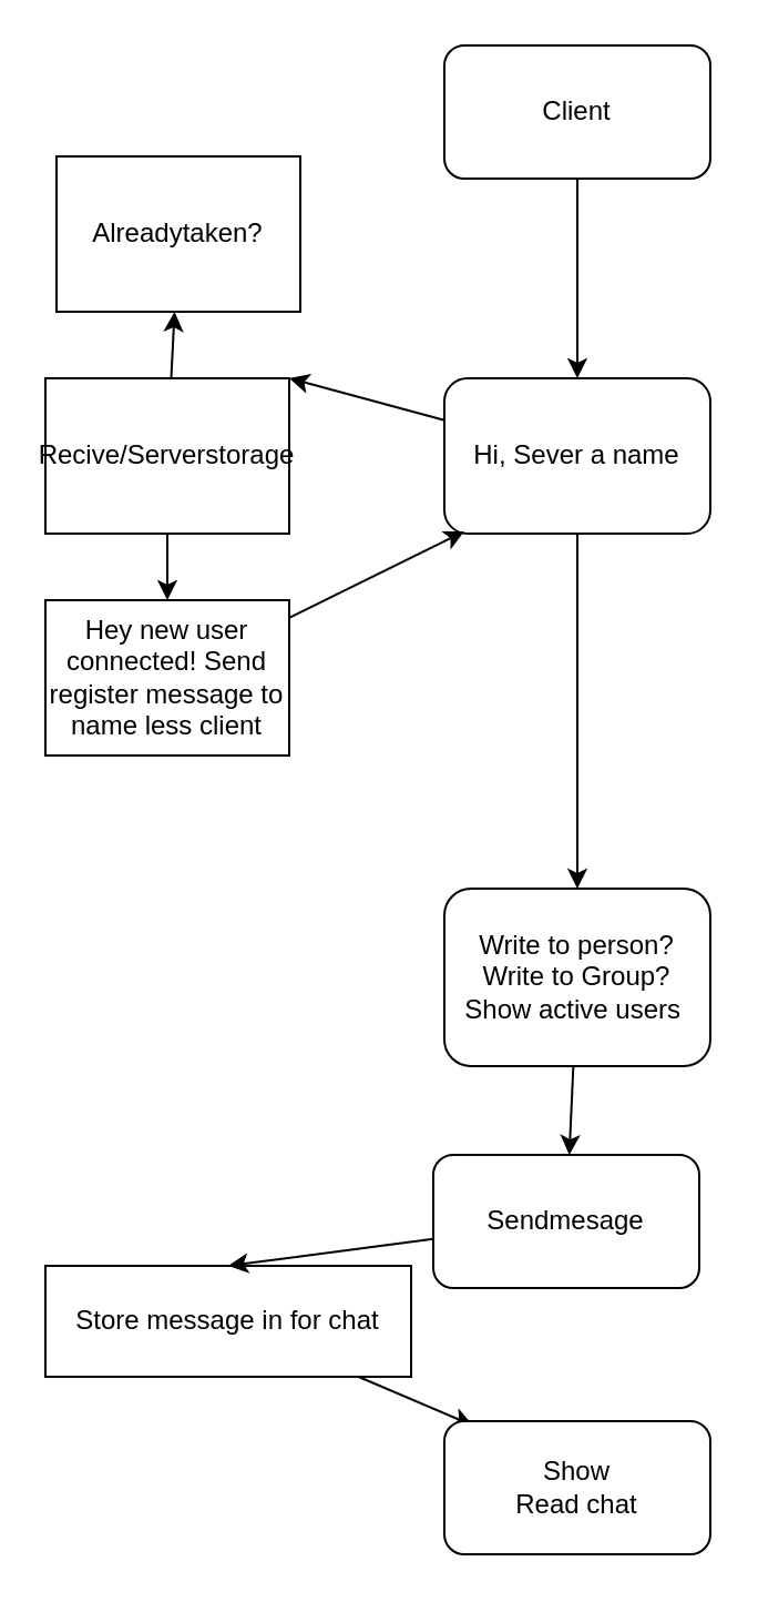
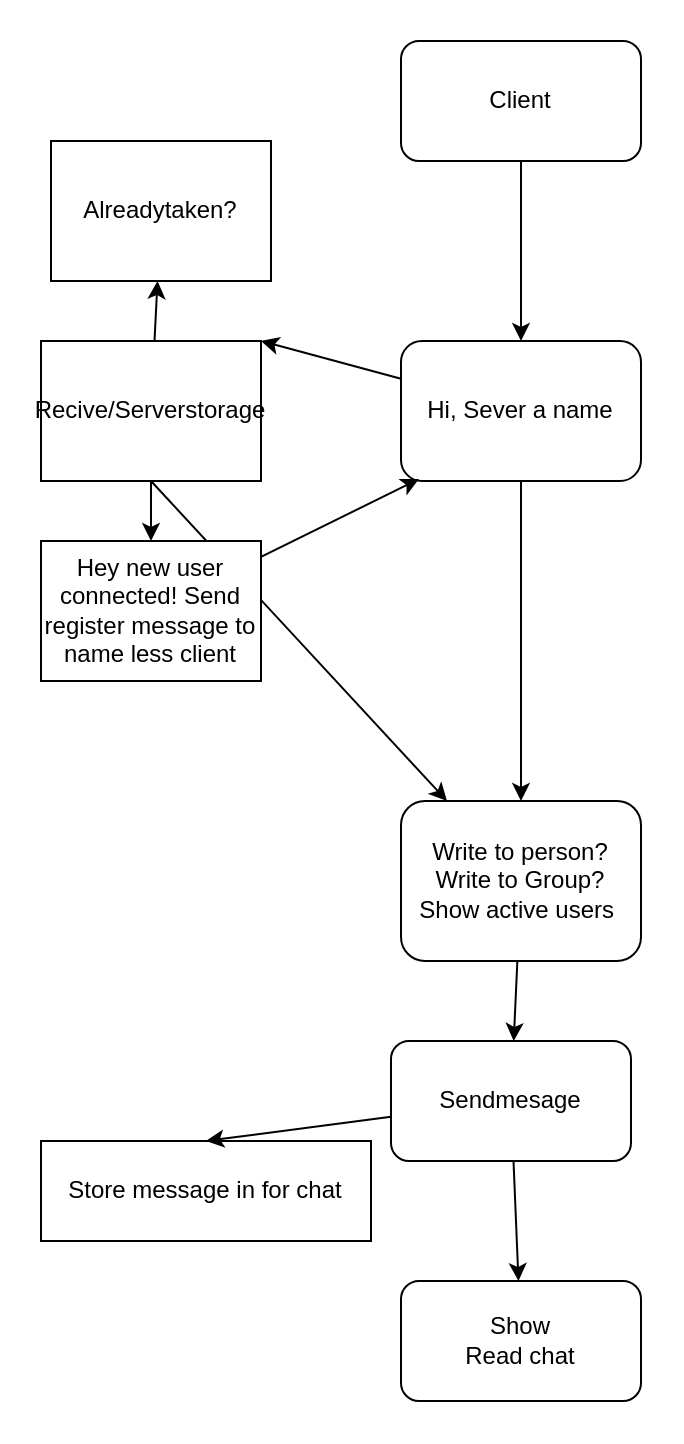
+ <mxCell id="7" style="edgeStyle=none;html=1;exitX=0.5;exitY=1;exitDx=0;exitDy=0;" edge="1" parent="1" source="10" target="12"><mxGeometry relative="1" as="geometry" /></mxCell>
+ <mxCell id="19" value="" style="edgeStyle=none;html=1;" edge="1" parent="1" source="20" target="21"><mxGeometry relative="1" as="geometry" /></mxCell>
- <mxCell id="16" style="edgeStyle=none;html=1;entryX=0.108;entryY=0.033;entryDx=0;entryDy=0;entryPerimeter=0;" edge="1" parent="1" source="17" target="21"><mxGeometry relative="1" as="geometry" /></mxCell>
